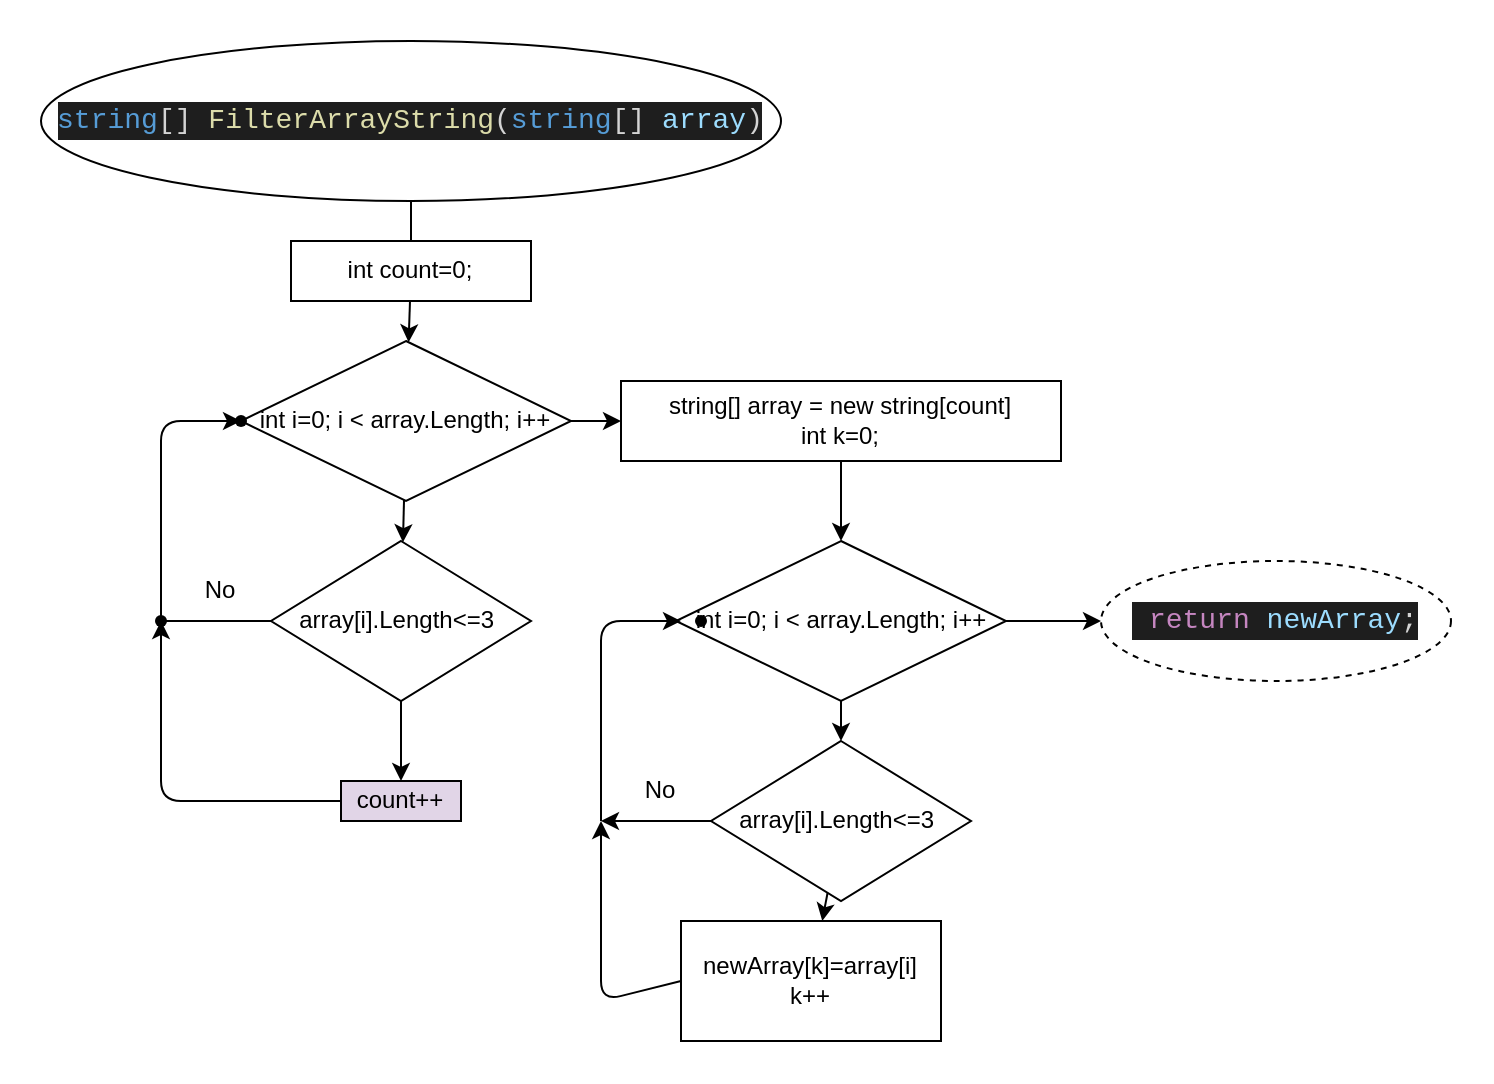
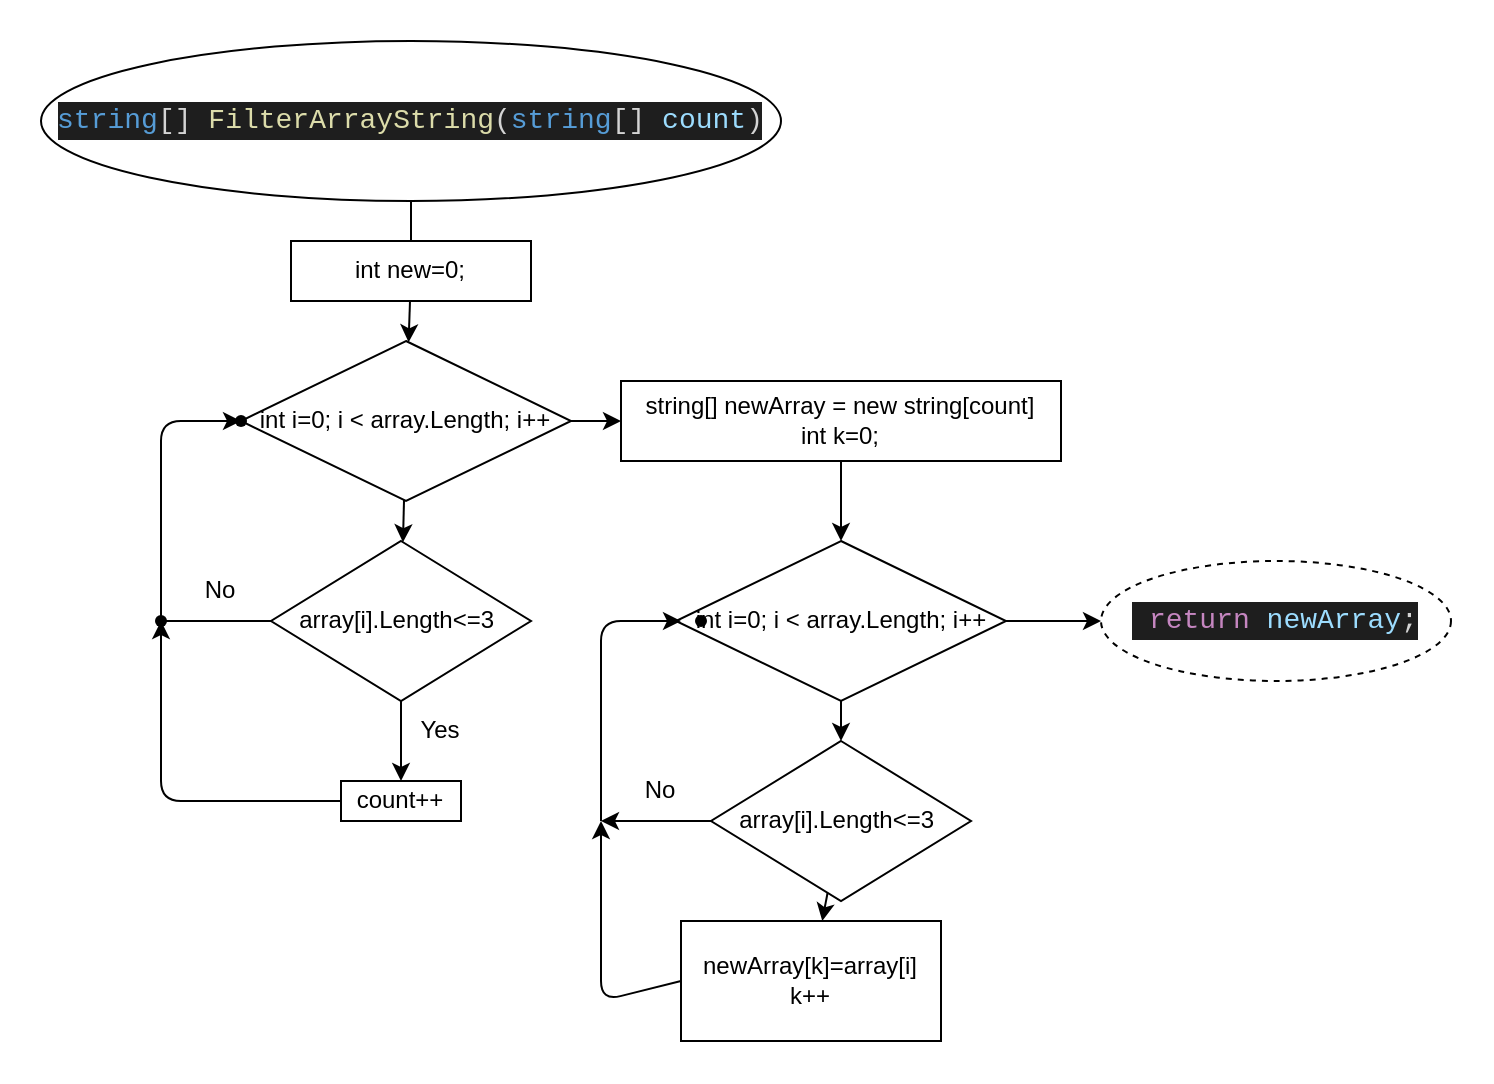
- <mxCell id="3" value="&lt;div style=&quot;color: rgb(212 , 212 , 212) ; background-color: rgb(30 , 30 , 30) ; font-family: &amp;#34;consolas&amp;#34; , &amp;#34;courier new&amp;#34; , monospace ; font-size: 14px ; line-height: 19px&quot;&gt;&lt;span style=&quot;color: #569cd6&quot;&gt;string&lt;/span&gt;[] &lt;span style=&quot;color: #dcdcaa&quot;&gt;FilterArrayString&lt;/span&gt;(&lt;span style=&quot;color: #569cd6&quot;&gt;string&lt;/span&gt;[] &lt;span style=&quot;color: #9cdcfe&quot;&gt;array&lt;/span&gt;)&lt;/div&gt;" style="ellipse;whiteSpace=wrap;html=1;" parent="1" vertex="1"><mxGeometry x="20" y="20" width="370" height="80" as="geometry" /></mxCell>
+ <mxCell id="3" value="&lt;div style=&quot;color: rgb(212 , 212 , 212) ; background-color: rgb(30 , 30 , 30) ; font-family: &amp;#34;consolas&amp;#34; , &amp;#34;courier new&amp;#34; , monospace ; font-size: 14px ; line-height: 19px&quot;&gt;&lt;span style=&quot;color: #569cd6&quot;&gt;string&lt;/span&gt;[] &lt;span style=&quot;color: #dcdcaa&quot;&gt;FilterArrayString&lt;/span&gt;(&lt;span style=&quot;color: #569cd6&quot;&gt;string&lt;/span&gt;[] &lt;span style=&quot;color: #9cdcfe&quot;&gt;count&lt;/span&gt;)&lt;/div&gt;" style="ellipse;whiteSpace=wrap;html=1;" parent="1" vertex="1"><mxGeometry x="20" y="20" width="370" height="80" as="geometry" /></mxCell>
- <mxCell id="5" value="int count=0;" style="whiteSpace=wrap;html=1;" vertex="1" parent="1"><mxGeometry x="145" y="120" width="120" height="30" as="geometry" /></mxCell>
+ <mxCell id="5" value="int new=0;" style="whiteSpace=wrap;html=1;" vertex="1" parent="1"><mxGeometry x="145" y="120" width="120" height="30" as="geometry" /></mxCell>
- <mxCell id="20" value="string[] array = new string[count]&lt;br&gt;int k=0;" style="whiteSpace=wrap;html=1;" vertex="1" parent="1"><mxGeometry x="310" y="190" width="220" height="40" as="geometry" /></mxCell>
+ <mxCell id="20" value="string[] newArray = new string[count]&lt;br&gt;int k=0;" style="whiteSpace=wrap;html=1;" vertex="1" parent="1"><mxGeometry x="310" y="190" width="220" height="40" as="geometry" /></mxCell>
+ <mxCell id="17" value="Yes" style="text;html=1;strokeColor=none;fillColor=none;align=center;verticalAlign=middle;whiteSpace=wrap;rounded=0;" vertex="1" parent="1"><mxGeometry x="190" y="350" width="60" height="30" as="geometry" /></mxCell>
- <mxCell id="13" value="count++" style="whiteSpace=wrap;html=1;fillColor=#e1d5e7;" vertex="1" parent="1"><mxGeometry x="170" y="390" width="60" height="20" as="geometry" /></mxCell>
+ <mxCell id="13" value="count++" style="whiteSpace=wrap;html=1;" vertex="1" parent="1"><mxGeometry x="170" y="390" width="60" height="20" as="geometry" /></mxCell>
